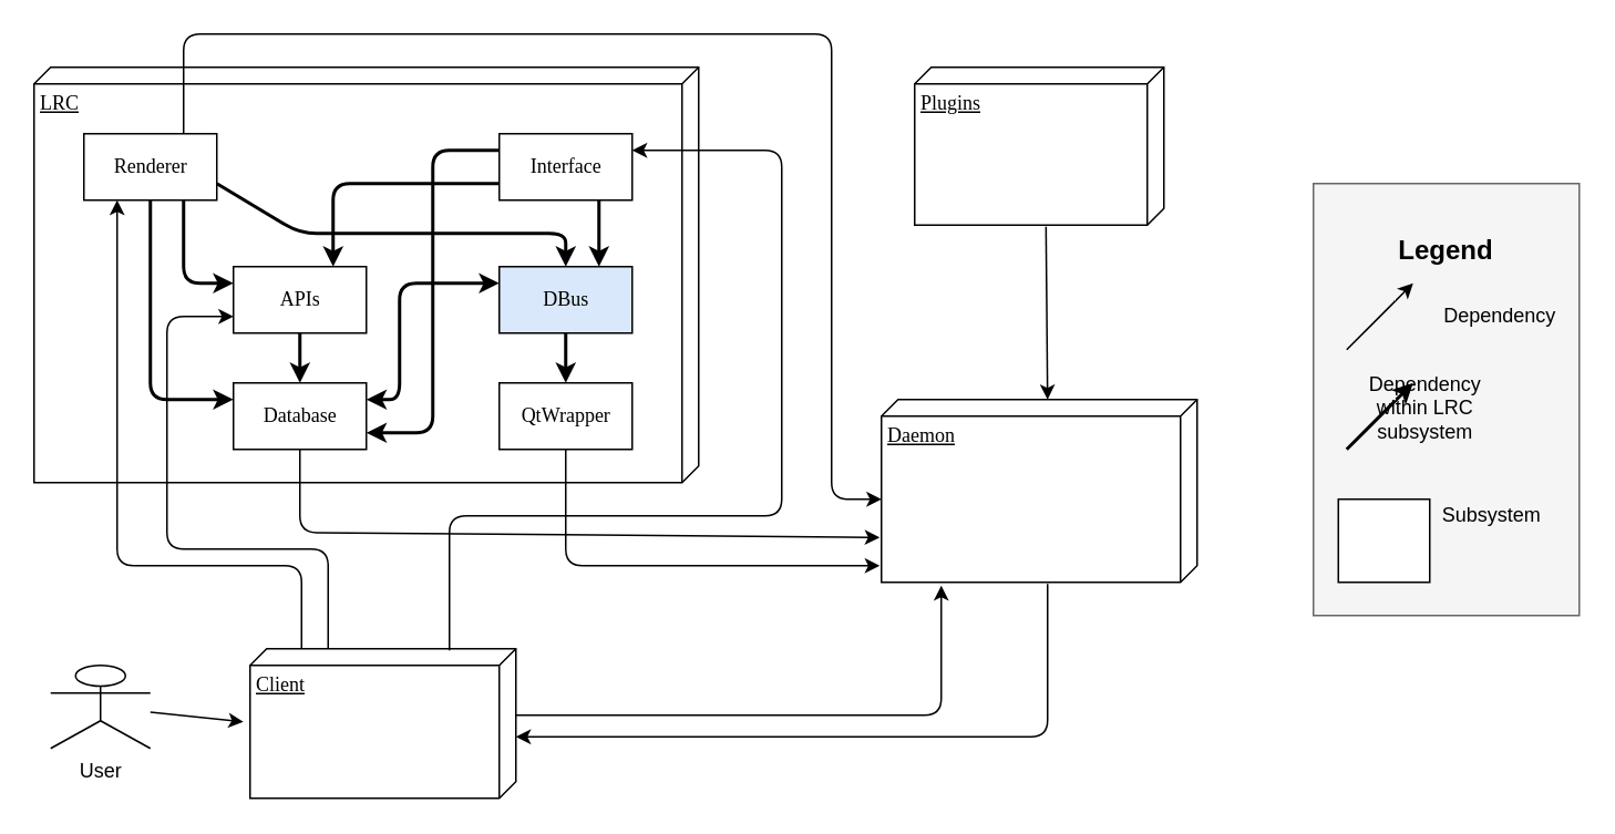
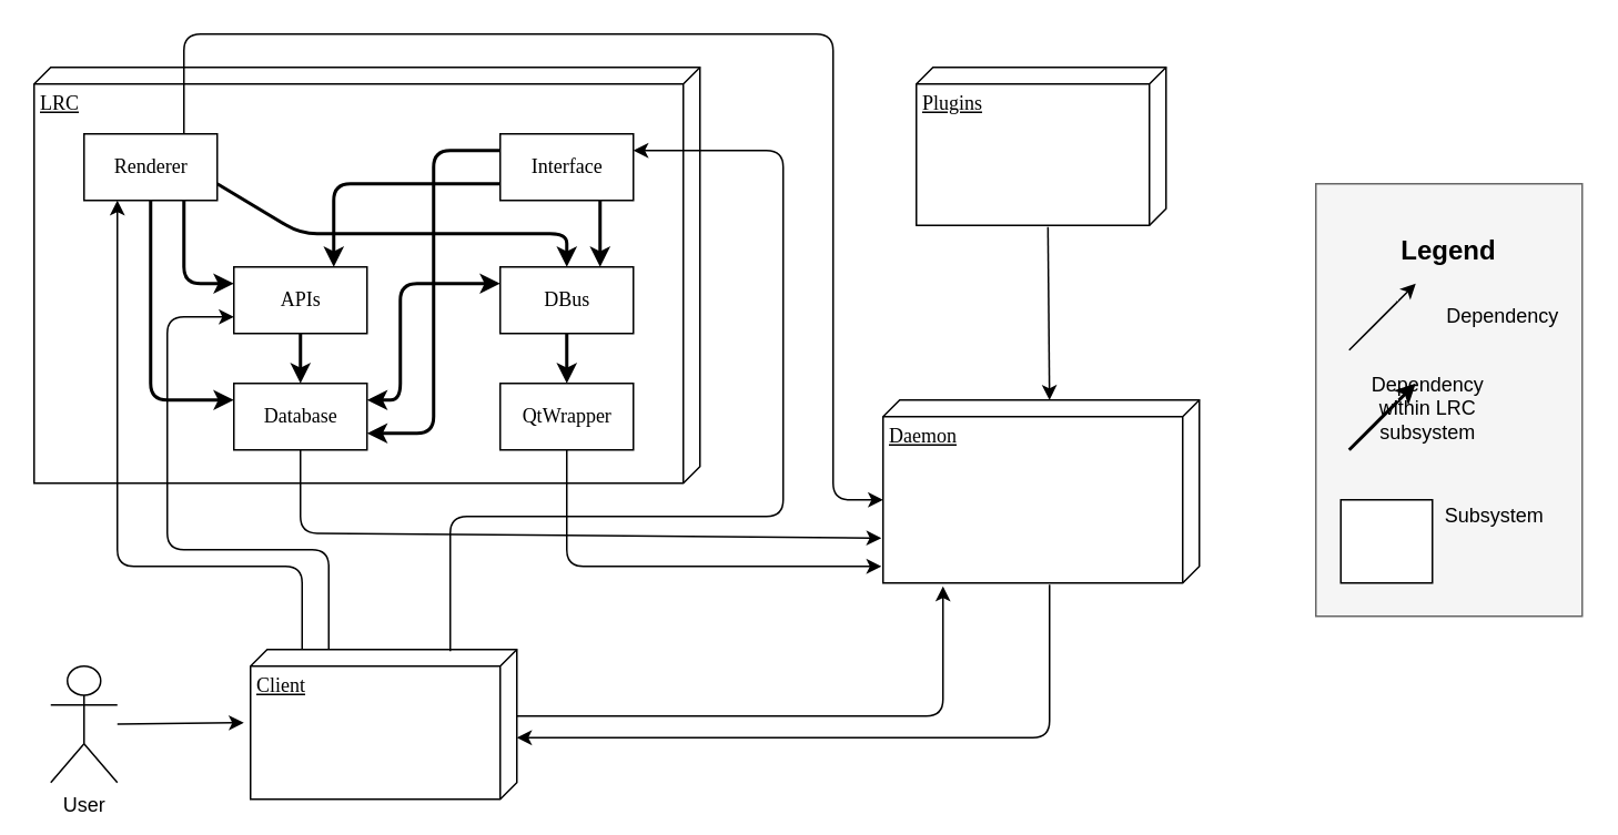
- <mxCell id="13" value="DBus" style="html=1;rounded=0;shadow=0;comic=0;labelBackgroundColor=none;strokeWidth=1;fontFamily=Verdana;fontSize=12;align=center;fillColor=#dae8fc;" vertex="1" parent="1"><mxGeometry x="300" y="160" width="80" height="40" as="geometry" /></mxCell>
+ <mxCell id="13" value="DBus" style="html=1;rounded=0;shadow=0;comic=0;labelBackgroundColor=none;strokeWidth=1;fontFamily=Verdana;fontSize=12;align=center;" vertex="1" parent="1"><mxGeometry x="300" y="160" width="80" height="40" as="geometry" /></mxCell>
- <mxCell id="6" value="User" style="shape=umlActor;verticalLabelPosition=bottom;verticalAlign=top;html=1;outlineConnect=0;" vertex="1" parent="1"><mxGeometry x="30" y="400" width="60" height="50" as="geometry" /></mxCell>
+ <mxCell id="6" value="User" style="shape=umlActor;verticalLabelPosition=bottom;verticalAlign=top;html=1;outlineConnect=0;" vertex="1" parent="1"><mxGeometry x="30" y="400" width="40" height="70" as="geometry" /></mxCell>
